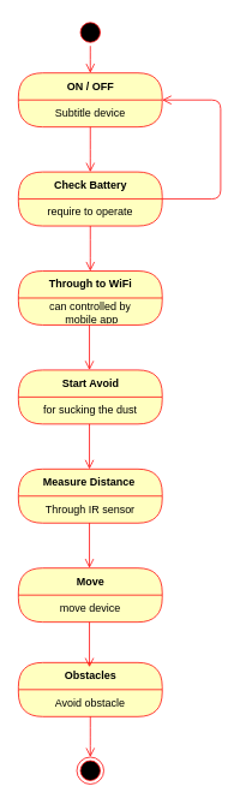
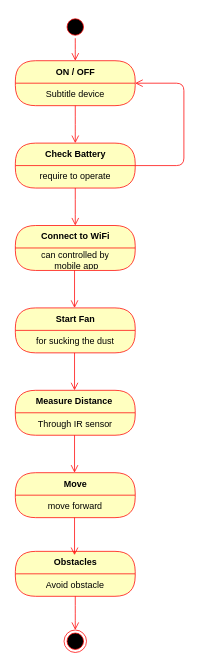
- <mxCell id="13" value="Through to WiFi" style="swimlane;html=1;fontStyle=1;align=center;verticalAlign=middle;childLayout=stackLayout;horizontal=1;startSize=30;horizontalStack=0;resizeParent=0;resizeLast=1;container=0;fontColor=#000000;collapsible=0;rounded=1;arcSize=30;strokeColor=#ff0000;fillColor=#ffffc0;swimlaneFillColor=#ffffc0;" vertex="1" parent="1"><mxGeometry x="20" y="300" width="160" height="60" as="geometry" /></mxCell>
+ <mxCell id="13" value="Connect to WiFi" style="swimlane;html=1;fontStyle=1;align=center;verticalAlign=middle;childLayout=stackLayout;horizontal=1;startSize=30;horizontalStack=0;resizeParent=0;resizeLast=1;container=0;fontColor=#000000;collapsible=0;rounded=1;arcSize=30;strokeColor=#ff0000;fillColor=#ffffc0;swimlaneFillColor=#ffffc0;" vertex="1" parent="1"><mxGeometry x="20" y="300" width="160" height="60" as="geometry" /></mxCell>
- <mxCell id="15" value="Start Avoid" style="swimlane;html=1;fontStyle=1;align=center;verticalAlign=middle;childLayout=stackLayout;horizontal=1;startSize=30;horizontalStack=0;resizeParent=0;resizeLast=1;container=0;fontColor=#000000;collapsible=0;rounded=1;arcSize=30;strokeColor=#ff0000;fillColor=#ffffc0;swimlaneFillColor=#ffffc0;" vertex="1" parent="1"><mxGeometry x="20" y="410" width="160" height="60" as="geometry" /></mxCell>
+ <mxCell id="15" value="Start Fan" style="swimlane;html=1;fontStyle=1;align=center;verticalAlign=middle;childLayout=stackLayout;horizontal=1;startSize=30;horizontalStack=0;resizeParent=0;resizeLast=1;container=0;fontColor=#000000;collapsible=0;rounded=1;arcSize=30;strokeColor=#ff0000;fillColor=#ffffc0;swimlaneFillColor=#ffffc0;" vertex="1" parent="1"><mxGeometry x="20" y="410" width="160" height="60" as="geometry" /></mxCell>
- <mxCell id="18" value="move device" style="text;html=1;strokeColor=none;fillColor=none;align=center;verticalAlign=middle;spacingLeft=4;spacingRight=4;whiteSpace=wrap;overflow=hidden;rotatable=0;fontColor=#000000;" vertex="1" parent="17"><mxGeometry y="30" width="160" height="30" as="geometry" /></mxCell>
+ <mxCell id="18" value="move forward" style="text;html=1;strokeColor=none;fillColor=none;align=center;verticalAlign=middle;spacingLeft=4;spacingRight=4;whiteSpace=wrap;overflow=hidden;rotatable=0;fontColor=#000000;" vertex="1" parent="17"><mxGeometry y="30" width="160" height="30" as="geometry" /></mxCell>
